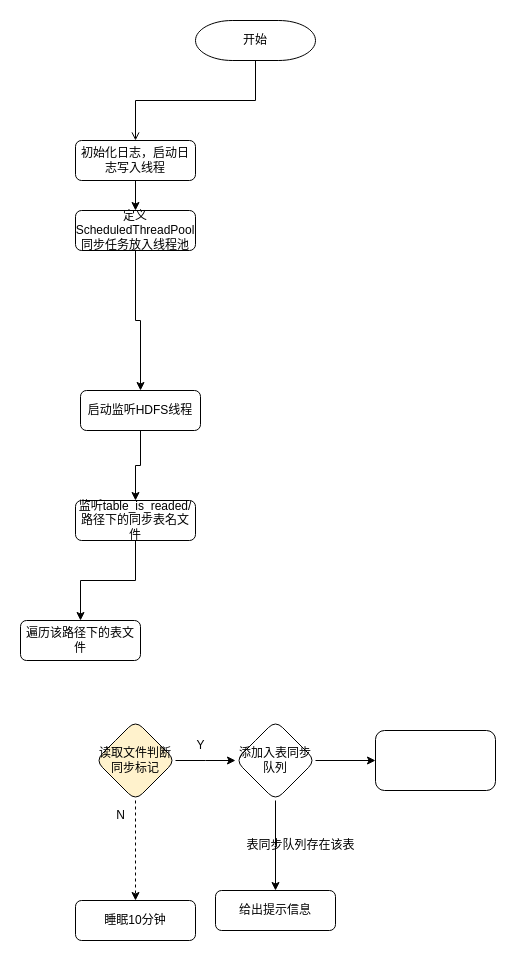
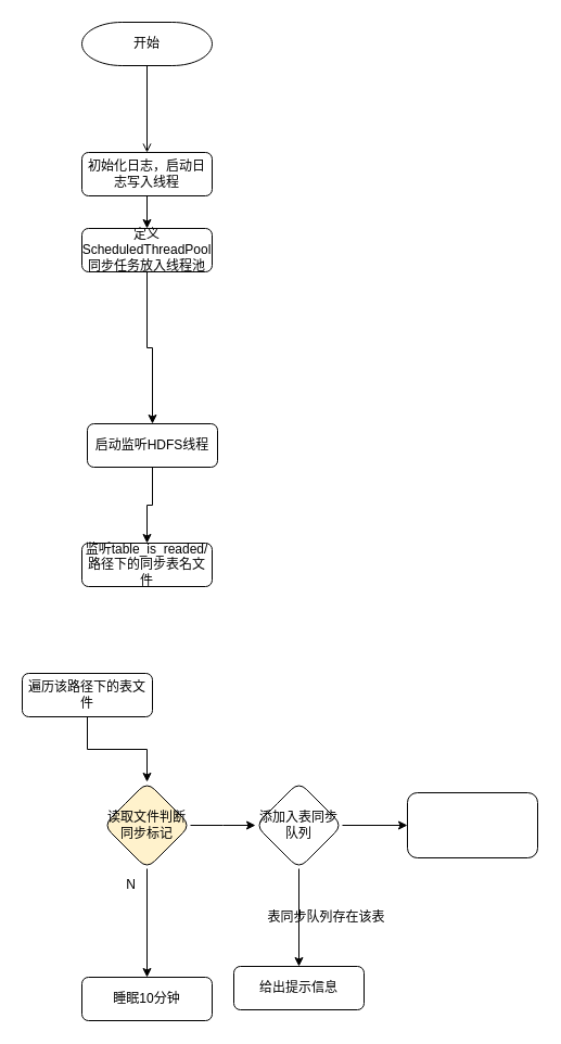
- <mxCell id="5" value="开始" style="strokeWidth=1;html=1;shape=mxgraph.flowchart.terminator;whiteSpace=wrap;" vertex="1" parent="1"><mxGeometry x="195" y="20" width="120" height="40" as="geometry" /></mxCell>
+ <mxCell id="5" value="开始" style="strokeWidth=1;html=1;shape=mxgraph.flowchart.terminator;whiteSpace=wrap;" vertex="1" parent="1"><mxGeometry x="75" y="20" width="120" height="40" as="geometry" /></mxCell>
- <mxCell id="10" value="" style="edgeStyle=orthogonalEdgeStyle;rounded=0;orthogonalLoop=1;jettySize=auto;html=1;" edge="1" parent="1" source="11" target="13"><mxGeometry relative="1" as="geometry" /></mxCell>
+ <mxCell id="12" value="" style="edgeStyle=orthogonalEdgeStyle;rounded=0;orthogonalLoop=1;jettySize=auto;html=1;" edge="1" parent="1" source="13" target="16"><mxGeometry relative="1" as="geometry" /></mxCell>
- <mxCell id="19" value="Y" style="text;html=1;align=center;verticalAlign=middle;resizable=0;points=[];autosize=1;strokeColor=none;fillColor=none;" vertex="1" parent="1"><mxGeometry x="185" y="730" width="30" height="30" as="geometry" /></mxCell>
- <mxCell id="15" value="" style="edgeStyle=orthogonalEdgeStyle;rounded=0;orthogonalLoop=1;jettySize=auto;html=1;dashed=1;" edge="1" parent="1" source="16" target="17"><mxGeometry relative="1" as="geometry" /></mxCell>
+ <mxCell id="15" value="" style="edgeStyle=orthogonalEdgeStyle;rounded=0;orthogonalLoop=1;jettySize=auto;html=1;" edge="1" parent="1" source="16" target="17"><mxGeometry relative="1" as="geometry" /></mxCell>
